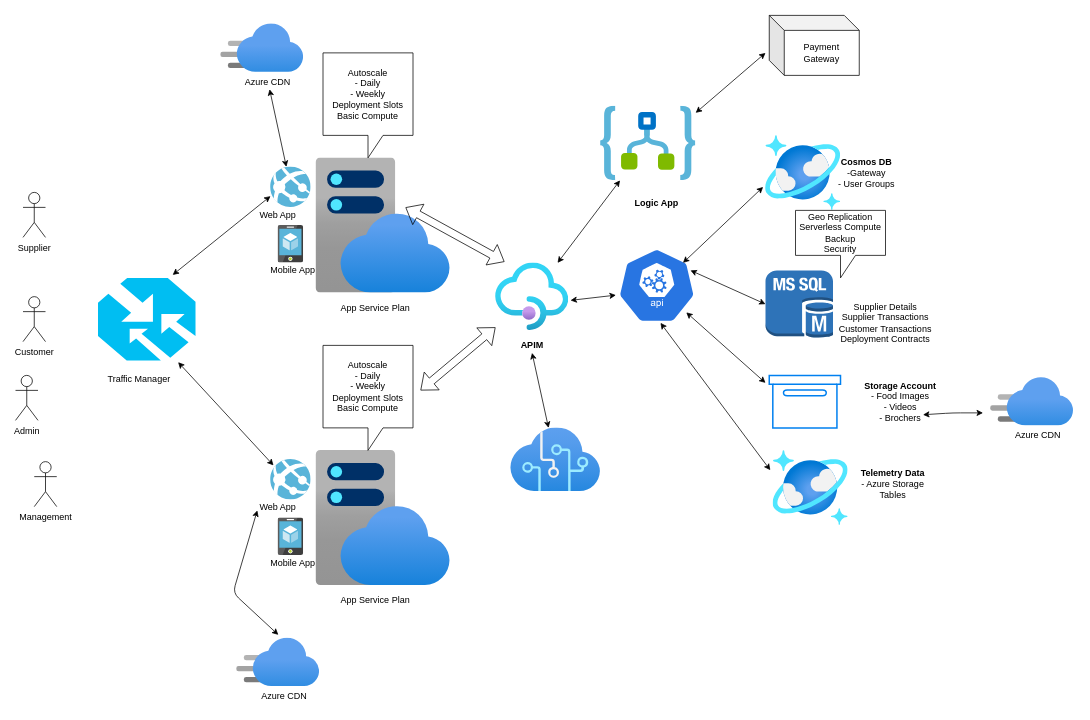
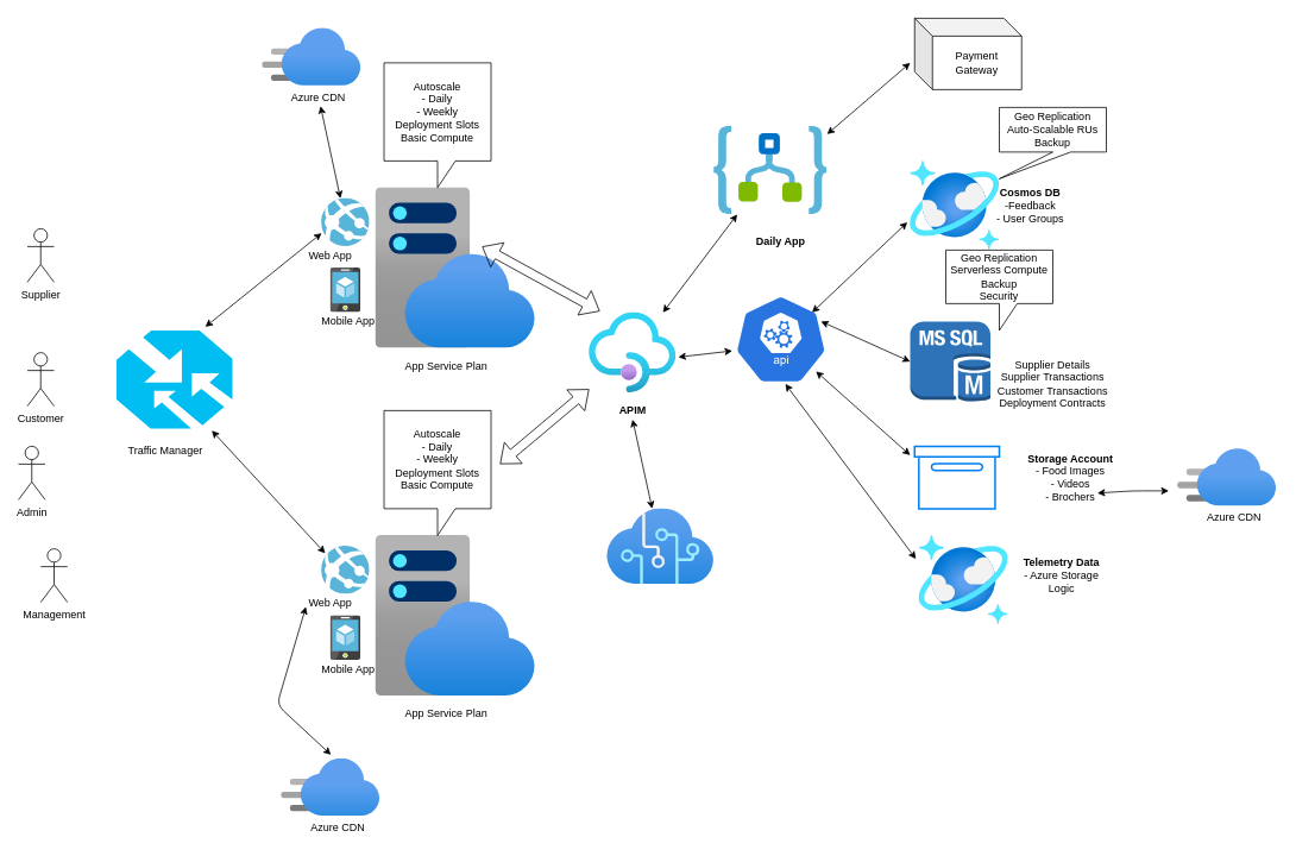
+ <mxCell id="4" value="Geo Replication&lt;br&gt;Auto-Scalable RUs&lt;br&gt;Backup" style="shape=callout;whiteSpace=wrap;html=1;perimeter=calloutPerimeter;position2=0;" vertex="1" parent="1"><mxGeometry x="1120" y="120" width="120" height="80" as="geometry" /></mxCell>
- <mxCell id="3" value="&lt;b&gt;Cosmos DB&lt;br&gt;&lt;/b&gt;-Gateway&lt;br&gt;- User Groups" style="text;html=1;strokeColor=none;fillColor=none;align=center;verticalAlign=middle;whiteSpace=wrap;rounded=0;" vertex="1" parent="1"><mxGeometry x="1110" y="220" width="90" height="20" as="geometry" /></mxCell>
+ <mxCell id="3" value="&lt;b&gt;Cosmos DB&lt;br&gt;&lt;/b&gt;-Feedback&lt;br&gt;- User Groups" style="text;html=1;strokeColor=none;fillColor=none;align=center;verticalAlign=middle;whiteSpace=wrap;rounded=0;" vertex="1" parent="1"><mxGeometry x="1110" y="220" width="90" height="20" as="geometry" /></mxCell>
- <mxCell id="13" value="&lt;b&gt;Logic App&lt;/b&gt;" style="text;html=1;strokeColor=none;fillColor=none;align=center;verticalAlign=middle;whiteSpace=wrap;rounded=0;" vertex="1" parent="1"><mxGeometry x="830" y="260" width="90" height="20" as="geometry" /></mxCell>
+ <mxCell id="13" value="&lt;b&gt;Daily App&lt;/b&gt;" style="text;html=1;strokeColor=none;fillColor=none;align=center;verticalAlign=middle;whiteSpace=wrap;rounded=0;" vertex="1" parent="1"><mxGeometry x="830" y="260" width="90" height="20" as="geometry" /></mxCell>
- <mxCell id="11" value="&lt;b&gt;Telemetry Data&lt;/b&gt;&lt;br&gt;- Azure Storage Tables" style="text;html=1;strokeColor=none;fillColor=none;align=center;verticalAlign=middle;whiteSpace=wrap;rounded=0;" vertex="1" parent="1"><mxGeometry x="1140" y="610" width="100" height="70" as="geometry" /></mxCell>
+ <mxCell id="11" value="&lt;b&gt;Telemetry Data&lt;/b&gt;&lt;br&gt;- Azure Storage Logic" style="text;html=1;strokeColor=none;fillColor=none;align=center;verticalAlign=middle;whiteSpace=wrap;rounded=0;" vertex="1" parent="1"><mxGeometry x="1140" y="610" width="100" height="70" as="geometry" /></mxCell>
